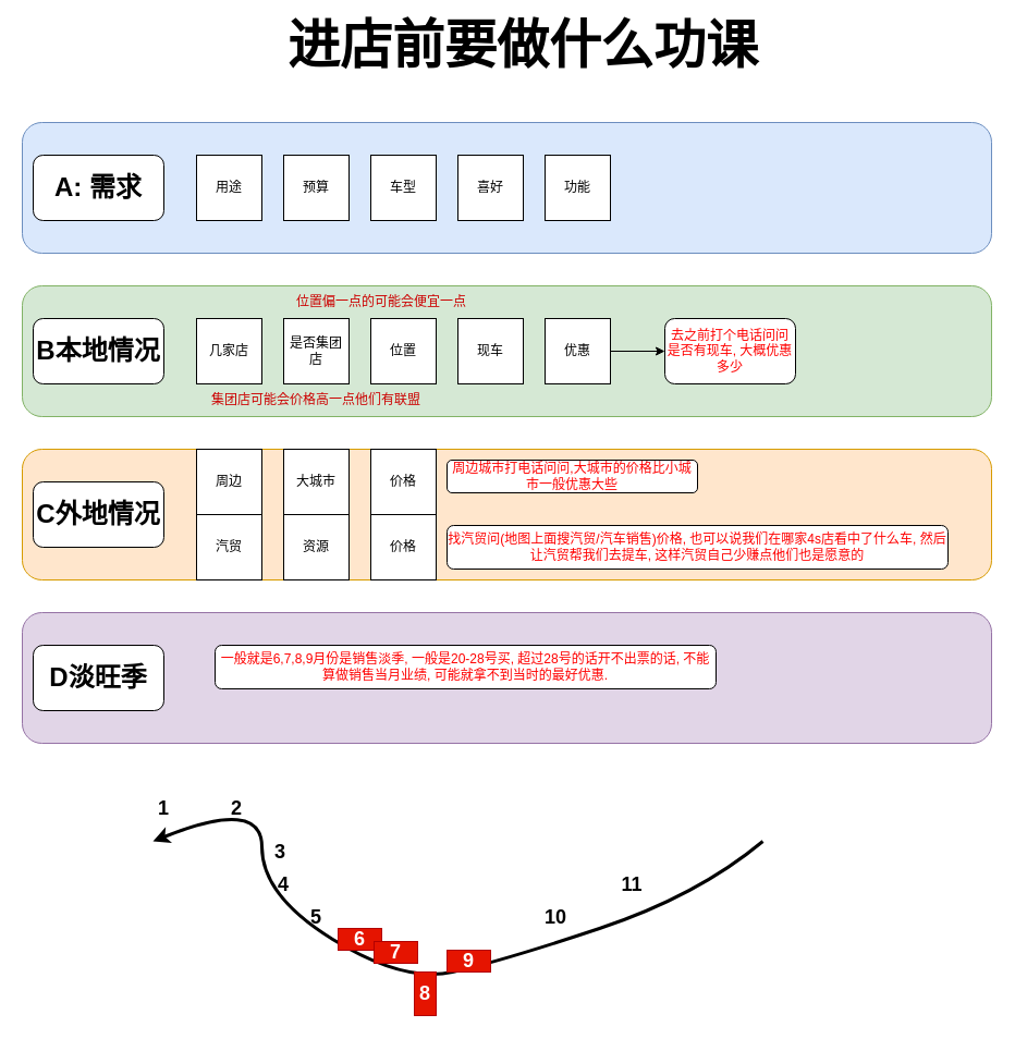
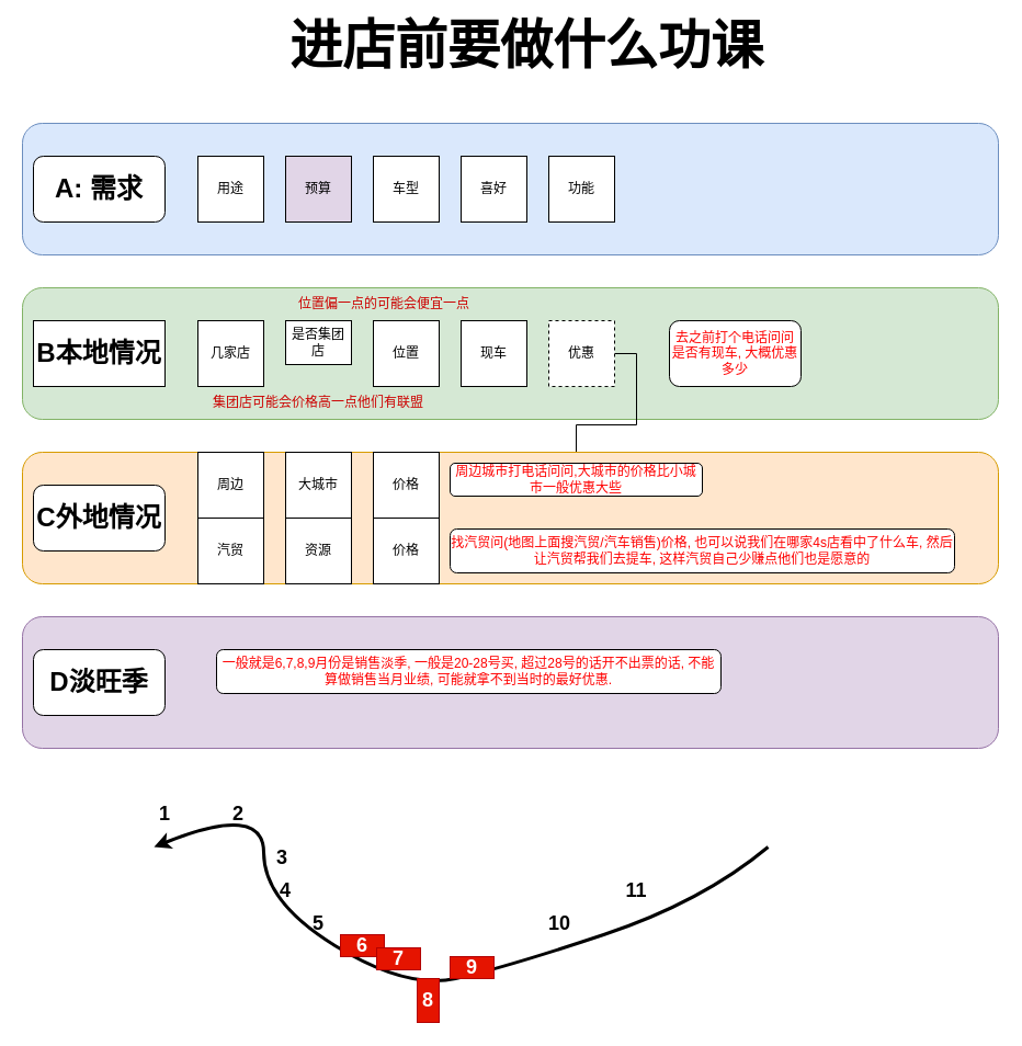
- <mxCell id="6" value="预算" style="rounded=0;whiteSpace=wrap;html=1;" vertex="1" parent="1"><mxGeometry x="260" y="142" width="60" height="60" as="geometry" /></mxCell>
+ <mxCell id="6" value="预算" style="rounded=0;whiteSpace=wrap;html=1;fillColor=#e1d5e7;" vertex="1" parent="1"><mxGeometry x="260" y="142" width="60" height="60" as="geometry" /></mxCell>
- <mxCell id="11" value="&lt;b&gt;&lt;font style=&quot;font-size: 24px&quot;&gt;B本地情况&lt;/font&gt;&lt;/b&gt;" style="rounded=1;whiteSpace=wrap;html=1;" vertex="1" parent="1"><mxGeometry x="30" y="292" width="120" height="60" as="geometry" /></mxCell>
+ <mxCell id="11" value="&lt;b&gt;&lt;font style=&quot;font-size: 24px&quot;&gt;B本地情况&lt;/font&gt;&lt;/b&gt;" style="whiteSpace=wrap;html=1;rounded=0;" vertex="1" parent="1"><mxGeometry x="30" y="292" width="120" height="60" as="geometry" /></mxCell>
- <mxCell id="13" value="是否集团店" style="rounded=0;whiteSpace=wrap;html=1;" vertex="1" parent="1"><mxGeometry x="260" y="292" width="60" height="60" as="geometry" /></mxCell>
+ <mxCell id="13" value="是否集团店" style="rounded=0;whiteSpace=wrap;html=1;" vertex="1" parent="1"><mxGeometry x="260" y="292" width="60" height="40" as="geometry" /></mxCell>
- <mxCell id="17" value="优惠" style="rounded=0;whiteSpace=wrap;html=1;" vertex="1" parent="1"><mxGeometry x="500" y="292" width="60" height="60" as="geometry" /></mxCell>
+ <mxCell id="17" value="优惠" style="rounded=0;whiteSpace=wrap;html=1;dashed=1;" vertex="1" parent="1"><mxGeometry x="500" y="292" width="60" height="60" as="geometry" /></mxCell>
- <mxCell id="16" style="edgeStyle=orthogonalEdgeStyle;rounded=0;orthogonalLoop=1;jettySize=auto;html=1;exitX=1;exitY=0.5;exitDx=0;exitDy=0;" edge="1" parent="1" source="17" target="20"><mxGeometry relative="1" as="geometry" /></mxCell>
+ <mxCell id="16" style="edgeStyle=orthogonalEdgeStyle;rounded=0;orthogonalLoop=1;jettySize=auto;html=1;exitX=1;exitY=0.5;exitDx=0;exitDy=0;" edge="1" parent="1" source="17" target="29"><mxGeometry relative="1" as="geometry" /></mxCell>
